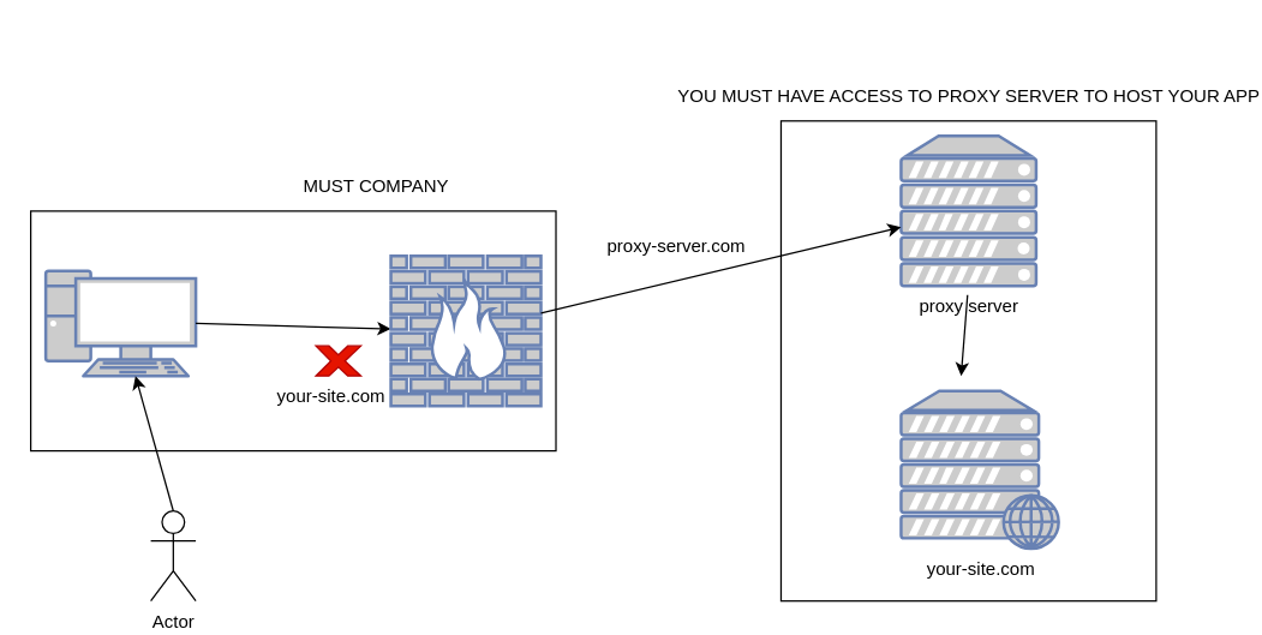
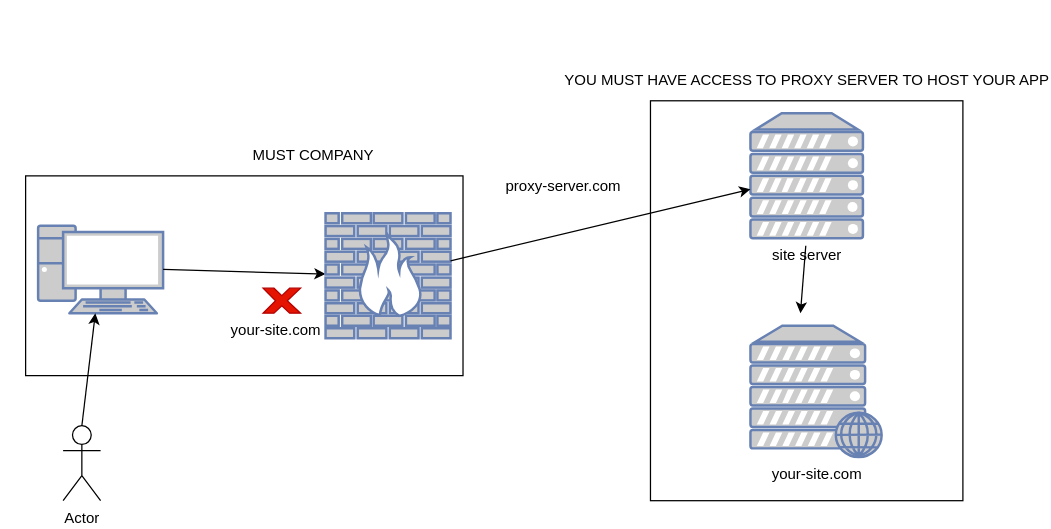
- <mxCell id="16" value="proxy-server.com" style="verticalLabelPosition=bottom;verticalAlign=top;html=1;shape=mxgraph.basic.rect;fillColor2=none;strokeWidth=1;size=20;indent=5;fillColor=none;strokeColor=none;" vertex="1" parent="1"><mxGeometry x="390" y="90" width="120" height="60" as="geometry" /></mxCell>
+ <mxCell id="16" value="proxy-server.com" style="verticalLabelPosition=bottom;verticalAlign=top;html=1;shape=mxgraph.basic.rect;fillColor2=none;strokeWidth=1;size=20;indent=5;fillColor=none;strokeColor=none;" vertex="1" parent="1"><mxGeometry x="390" y="75" width="120" height="60" as="geometry" /></mxCell>
- <mxCell id="13" value="proxy server" style="verticalLabelPosition=bottom;verticalAlign=top;html=1;shape=mxgraph.basic.rect;fillColor2=none;strokeWidth=1;size=20;indent=5;fillColor=default;strokeColor=none;" vertex="1" parent="1"><mxGeometry x="585" y="160" width="120" height="30" as="geometry" /></mxCell>
+ <mxCell id="13" value="site server" style="verticalLabelPosition=bottom;verticalAlign=top;html=1;shape=mxgraph.basic.rect;fillColor2=none;strokeWidth=1;size=20;indent=5;fillColor=default;strokeColor=none;" vertex="1" parent="1"><mxGeometry x="585" y="160" width="120" height="30" as="geometry" /></mxCell>
- <mxCell id="5" value="Actor" style="shape=umlActor;verticalLabelPosition=bottom;verticalAlign=top;html=1;outlineConnect=0;" vertex="1" parent="1"><mxGeometry x="100" y="340" width="30" height="60" as="geometry" /></mxCell>
+ <mxCell id="5" value="Actor" style="shape=umlActor;verticalLabelPosition=bottom;verticalAlign=top;html=1;outlineConnect=0;" vertex="1" parent="1"><mxGeometry x="50" y="340" width="30" height="60" as="geometry" /></mxCell>
